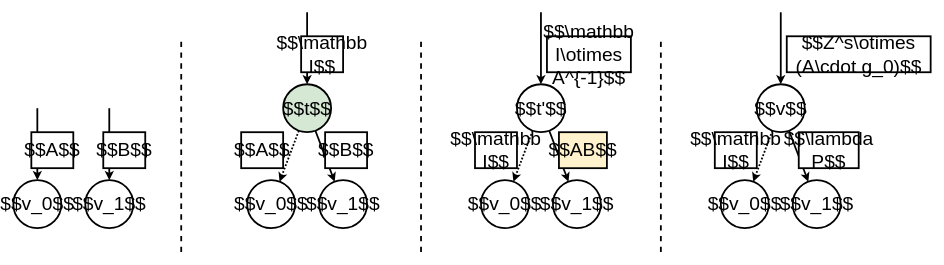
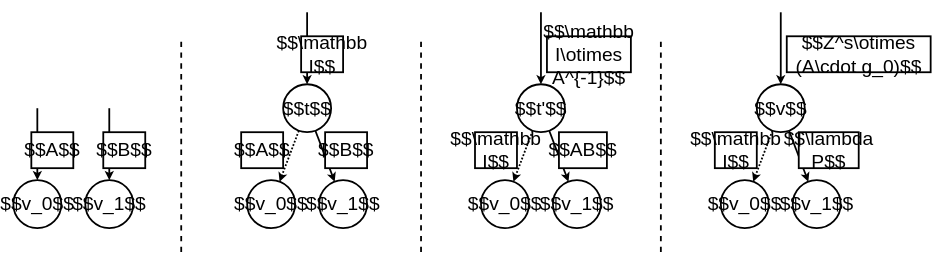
- <mxCell id="22" value="$$t$$" style="ellipse;whiteSpace=wrap;html=1;aspect=fixed;strokeWidth=3;fontSize=32;fillColor=#d5e8d4;" parent="1" vertex="1"><mxGeometry x="470" y="140" width="80" height="80" as="geometry" /></mxCell>
+ <mxCell id="22" value="$$t$$" style="ellipse;whiteSpace=wrap;html=1;aspect=fixed;strokeWidth=3;fontSize=32;" parent="1" vertex="1"><mxGeometry x="470" y="140" width="80" height="80" as="geometry" /></mxCell>
- <mxCell id="16" value="$$AB$$" style="rounded=0;whiteSpace=wrap;html=1;fontSize=32;strokeWidth=3;fillColor=#fff2cc;" parent="1" vertex="1"><mxGeometry x="930" y="220" width="80" height="60" as="geometry" /></mxCell>
+ <mxCell id="16" value="$$AB$$" style="rounded=0;whiteSpace=wrap;html=1;fontSize=32;strokeWidth=3;" parent="1" vertex="1"><mxGeometry x="930" y="220" width="80" height="60" as="geometry" /></mxCell>
